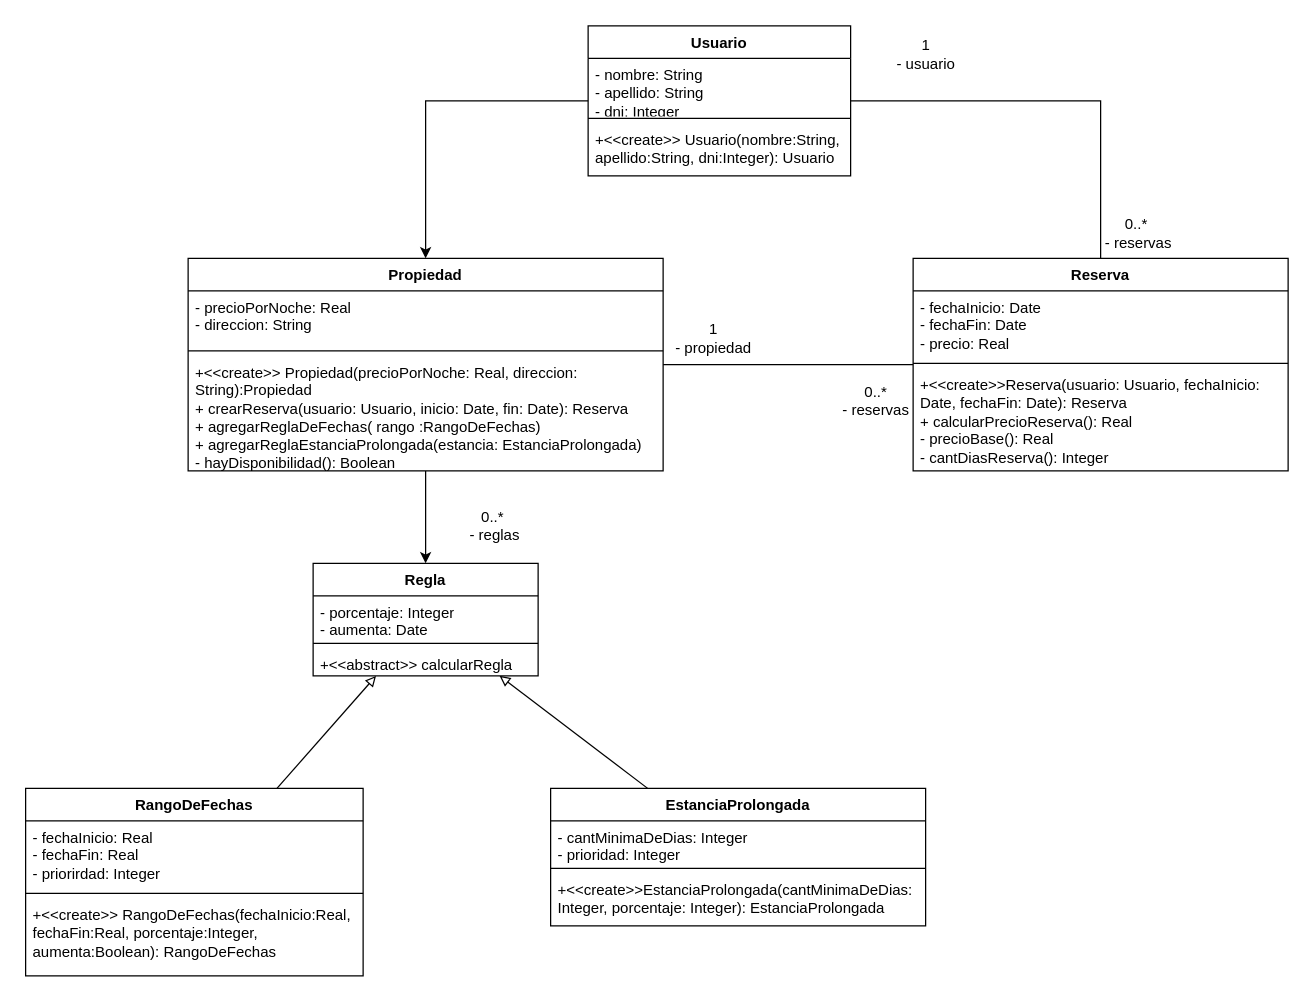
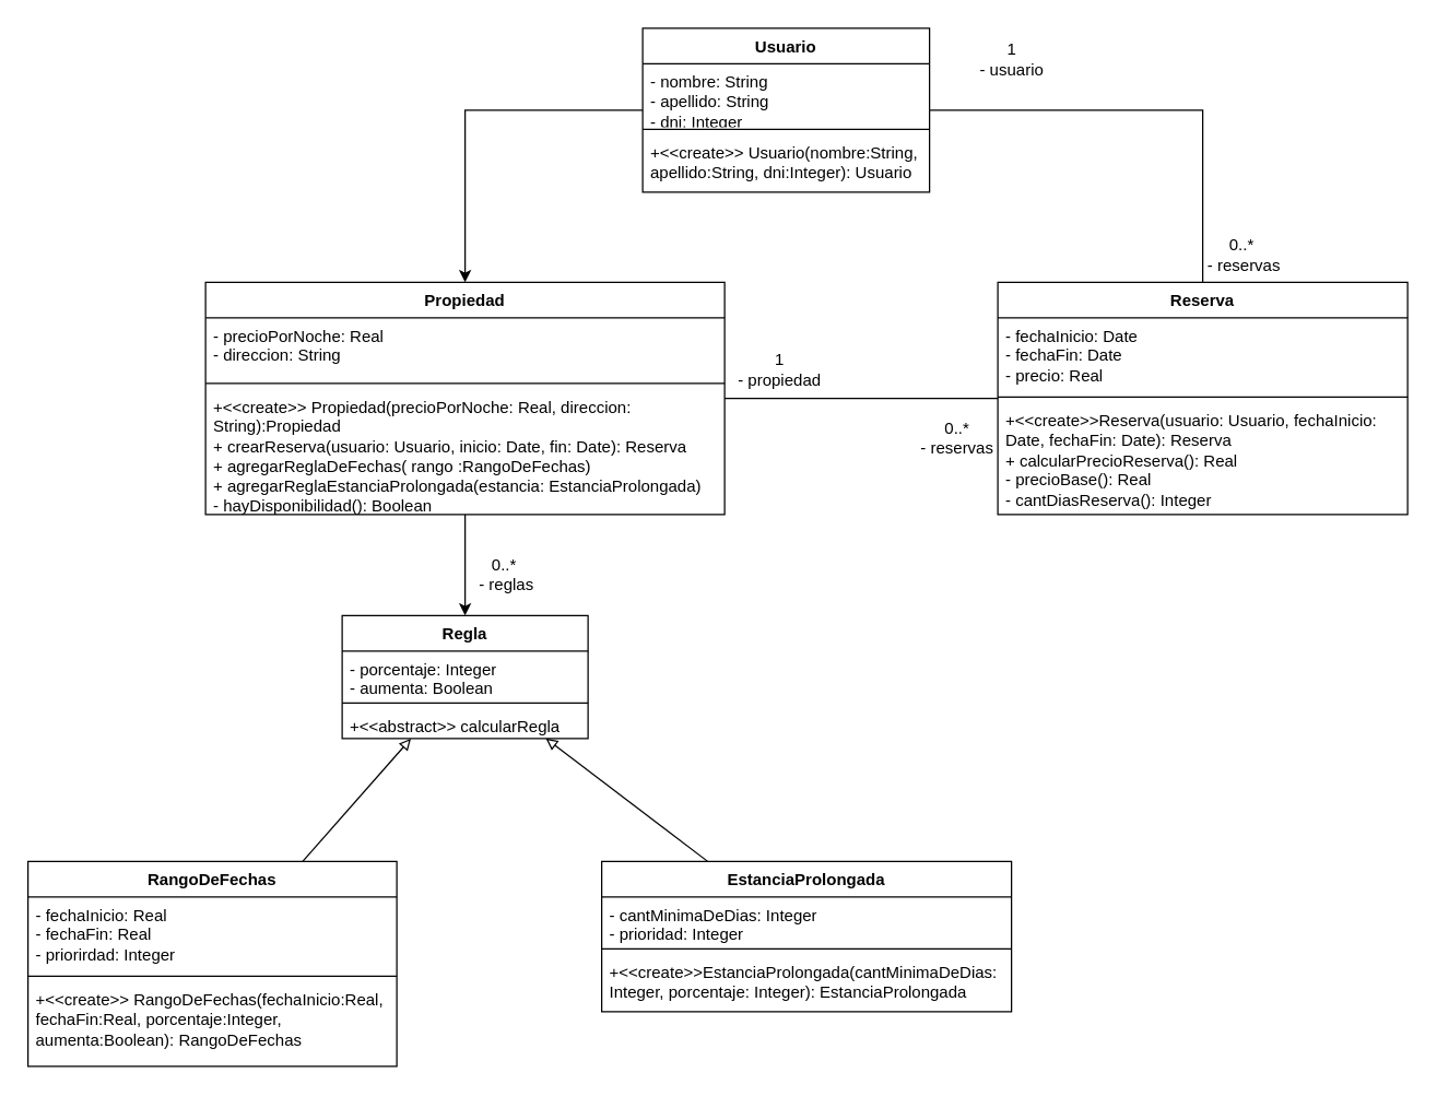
- <mxCell id="33" value="0..*&amp;nbsp;&lt;br&gt;- reglas" style="text;html=1;align=center;verticalAlign=middle;resizable=0;points=[];autosize=1;strokeColor=none;fillColor=none;" parent="1" vertex="1"><mxGeometry x="365" y="400" width="60" height="40" as="geometry" /></mxCell>
+ <mxCell id="33" value="0..*&amp;nbsp;&lt;br&gt;- reglas" style="text;html=1;align=center;verticalAlign=middle;resizable=0;points=[];autosize=1;strokeColor=none;fillColor=none;" parent="1" vertex="1"><mxGeometry x="340" y="400" width="60" height="40" as="geometry" /></mxCell>
- <mxCell id="14" value="- porcentaje: Integer&lt;br&gt;- aumenta: Date" style="text;strokeColor=none;fillColor=none;align=left;verticalAlign=top;spacingLeft=4;spacingRight=4;overflow=hidden;rotatable=0;points=[[0,0.5],[1,0.5]];portConstraint=eastwest;whiteSpace=wrap;html=1;" parent="13" vertex="1"><mxGeometry y="26" width="180" height="34" as="geometry" /></mxCell>
+ <mxCell id="14" value="- porcentaje: Integer&lt;br&gt;- aumenta: Boolean" style="text;strokeColor=none;fillColor=none;align=left;verticalAlign=top;spacingLeft=4;spacingRight=4;overflow=hidden;rotatable=0;points=[[0,0.5],[1,0.5]];portConstraint=eastwest;whiteSpace=wrap;html=1;" parent="13" vertex="1"><mxGeometry y="26" width="180" height="34" as="geometry" /></mxCell>
